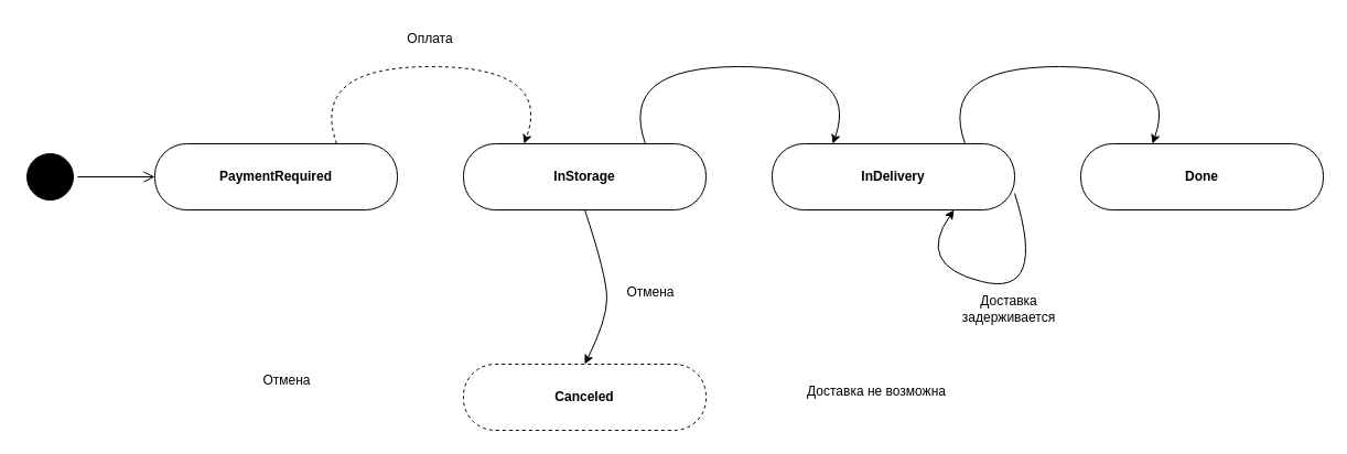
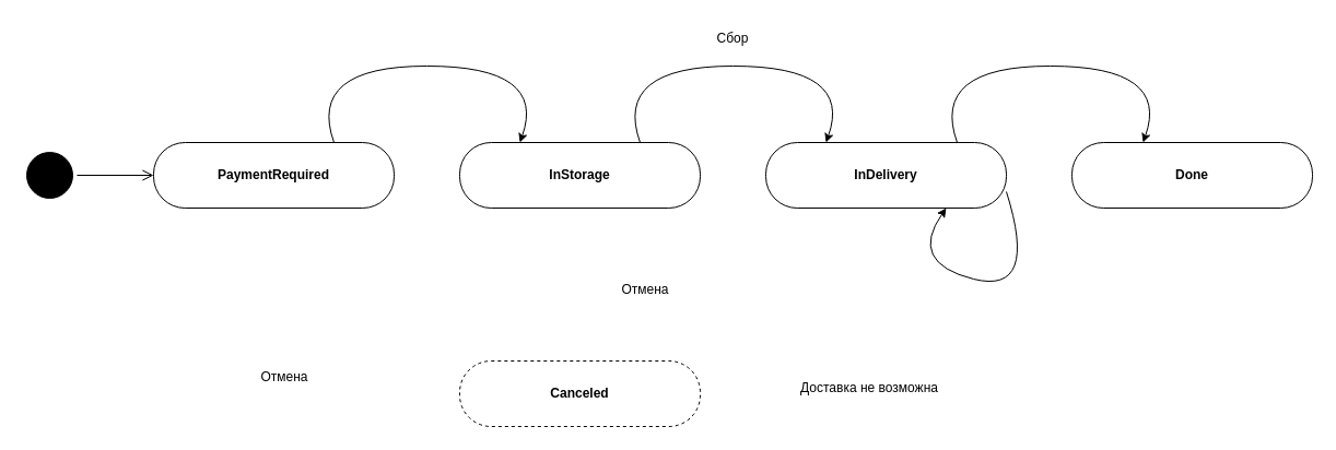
- <mxCell id="8" value="Оплата" style="text;html=1;align=center;verticalAlign=middle;whiteSpace=wrap;rounded=0;" vertex="1" parent="1"><mxGeometry x="360" y="20" width="60" height="30" as="geometry" /></mxCell>
+ <mxCell id="10" value="Сбор" style="text;html=1;align=center;verticalAlign=middle;whiteSpace=wrap;rounded=0;" vertex="1" parent="1"><mxGeometry x="640" y="20" width="60" height="30" as="geometry" /></mxCell>
- <mxCell id="7" value="" style="curved=1;endArrow=classic;html=1;rounded=0;exitX=0.75;exitY=0;exitDx=0;exitDy=0;entryX=0.25;entryY=0;entryDx=0;entryDy=0;dashed=1;" edge="1" parent="1" source="2" target="3"><mxGeometry width="50" height="50" relative="1" as="geometry"><mxPoint x="380" y="60" as="sourcePoint" /><mxPoint x="430" y="10" as="targetPoint" /><Array as="points"><mxPoint x="280" y="60" /><mxPoint x="500" y="60" /></Array></mxGeometry></mxCell>
+ <mxCell id="7" value="" style="curved=1;endArrow=classic;html=1;rounded=0;exitX=0.75;exitY=0;exitDx=0;exitDy=0;entryX=0.25;entryY=0;entryDx=0;entryDy=0;" edge="1" parent="1" source="2" target="3"><mxGeometry width="50" height="50" relative="1" as="geometry"><mxPoint x="380" y="60" as="sourcePoint" /><mxPoint x="430" y="10" as="targetPoint" /><Array as="points"><mxPoint x="280" y="60" /><mxPoint x="500" y="60" /></Array></mxGeometry></mxCell>
- <mxCell id="13" value="" style="curved=1;endArrow=classic;html=1;rounded=0;exitX=0.5;exitY=1;exitDx=0;exitDy=0;entryX=0.5;entryY=0;entryDx=0;entryDy=0;" edge="1" parent="1" source="3" target="6"><mxGeometry width="50" height="50" relative="1" as="geometry"><mxPoint x="540" y="210" as="sourcePoint" /><mxPoint x="710" y="380" as="targetPoint" /><Array as="points"><mxPoint x="550" y="250" /><mxPoint x="550" y="290" /></Array></mxGeometry></mxCell>
- <mxCell id="19" value="Доставка задерживается" style="text;html=1;align=center;verticalAlign=middle;whiteSpace=wrap;rounded=0;" vertex="1" parent="1"><mxGeometry x="870" y="265" width="90" height="30" as="geometry" /></mxCell>
